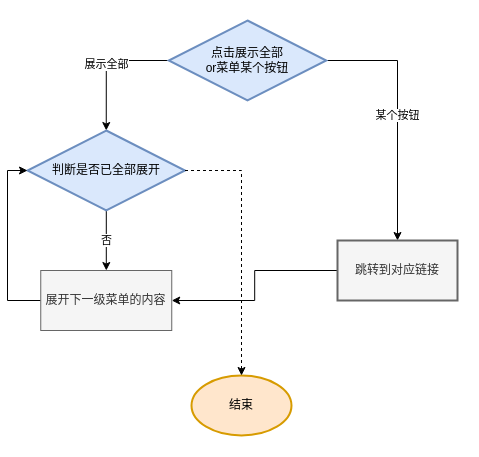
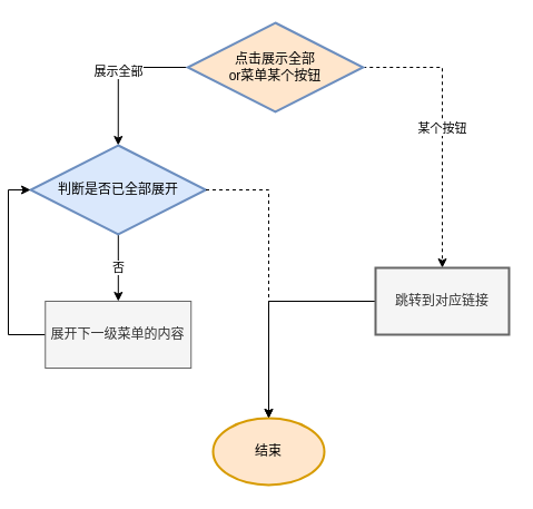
- <mxCell id="4" value="点击展示全部&lt;div&gt;or菜单某个按钮&lt;/div&gt;" style="rhombus;whiteSpace=wrap;html=1;strokeWidth=2;fillColor=#dae8fc;strokeColor=#6c8ebf;" vertex="1" parent="1"><mxGeometry x="161.25" y="20" width="157.5" height="80" as="geometry" /></mxCell>
+ <mxCell id="4" value="点击展示全部&lt;div&gt;or菜单某个按钮&lt;/div&gt;" style="rhombus;whiteSpace=wrap;html=1;strokeWidth=2;fillColor=#ffe6cc;strokeColor=#6c8ebf;" vertex="1" parent="1"><mxGeometry x="161.25" y="20" width="157.5" height="80" as="geometry" /></mxCell>
- <mxCell id="3" value="某个按钮" style="edgeStyle=orthogonalEdgeStyle;rounded=0;orthogonalLoop=1;jettySize=auto;html=1;" edge="1" parent="1" source="4" target="6"><mxGeometry relative="1" as="geometry" /></mxCell>
+ <mxCell id="3" value="某个按钮" style="edgeStyle=orthogonalEdgeStyle;rounded=0;orthogonalLoop=1;jettySize=auto;html=1;dashed=1;" edge="1" parent="1" source="4" target="6"><mxGeometry relative="1" as="geometry" /></mxCell>
- <mxCell id="5" style="edgeStyle=orthogonalEdgeStyle;rounded=0;orthogonalLoop=1;jettySize=auto;html=1;" edge="1" parent="1" source="6" target="10"><mxGeometry relative="1" as="geometry" /></mxCell>
+ <mxCell id="5" style="edgeStyle=orthogonalEdgeStyle;rounded=0;orthogonalLoop=1;jettySize=auto;html=1;" edge="1" parent="1" source="6" target="11"><mxGeometry relative="1" as="geometry" /></mxCell>
